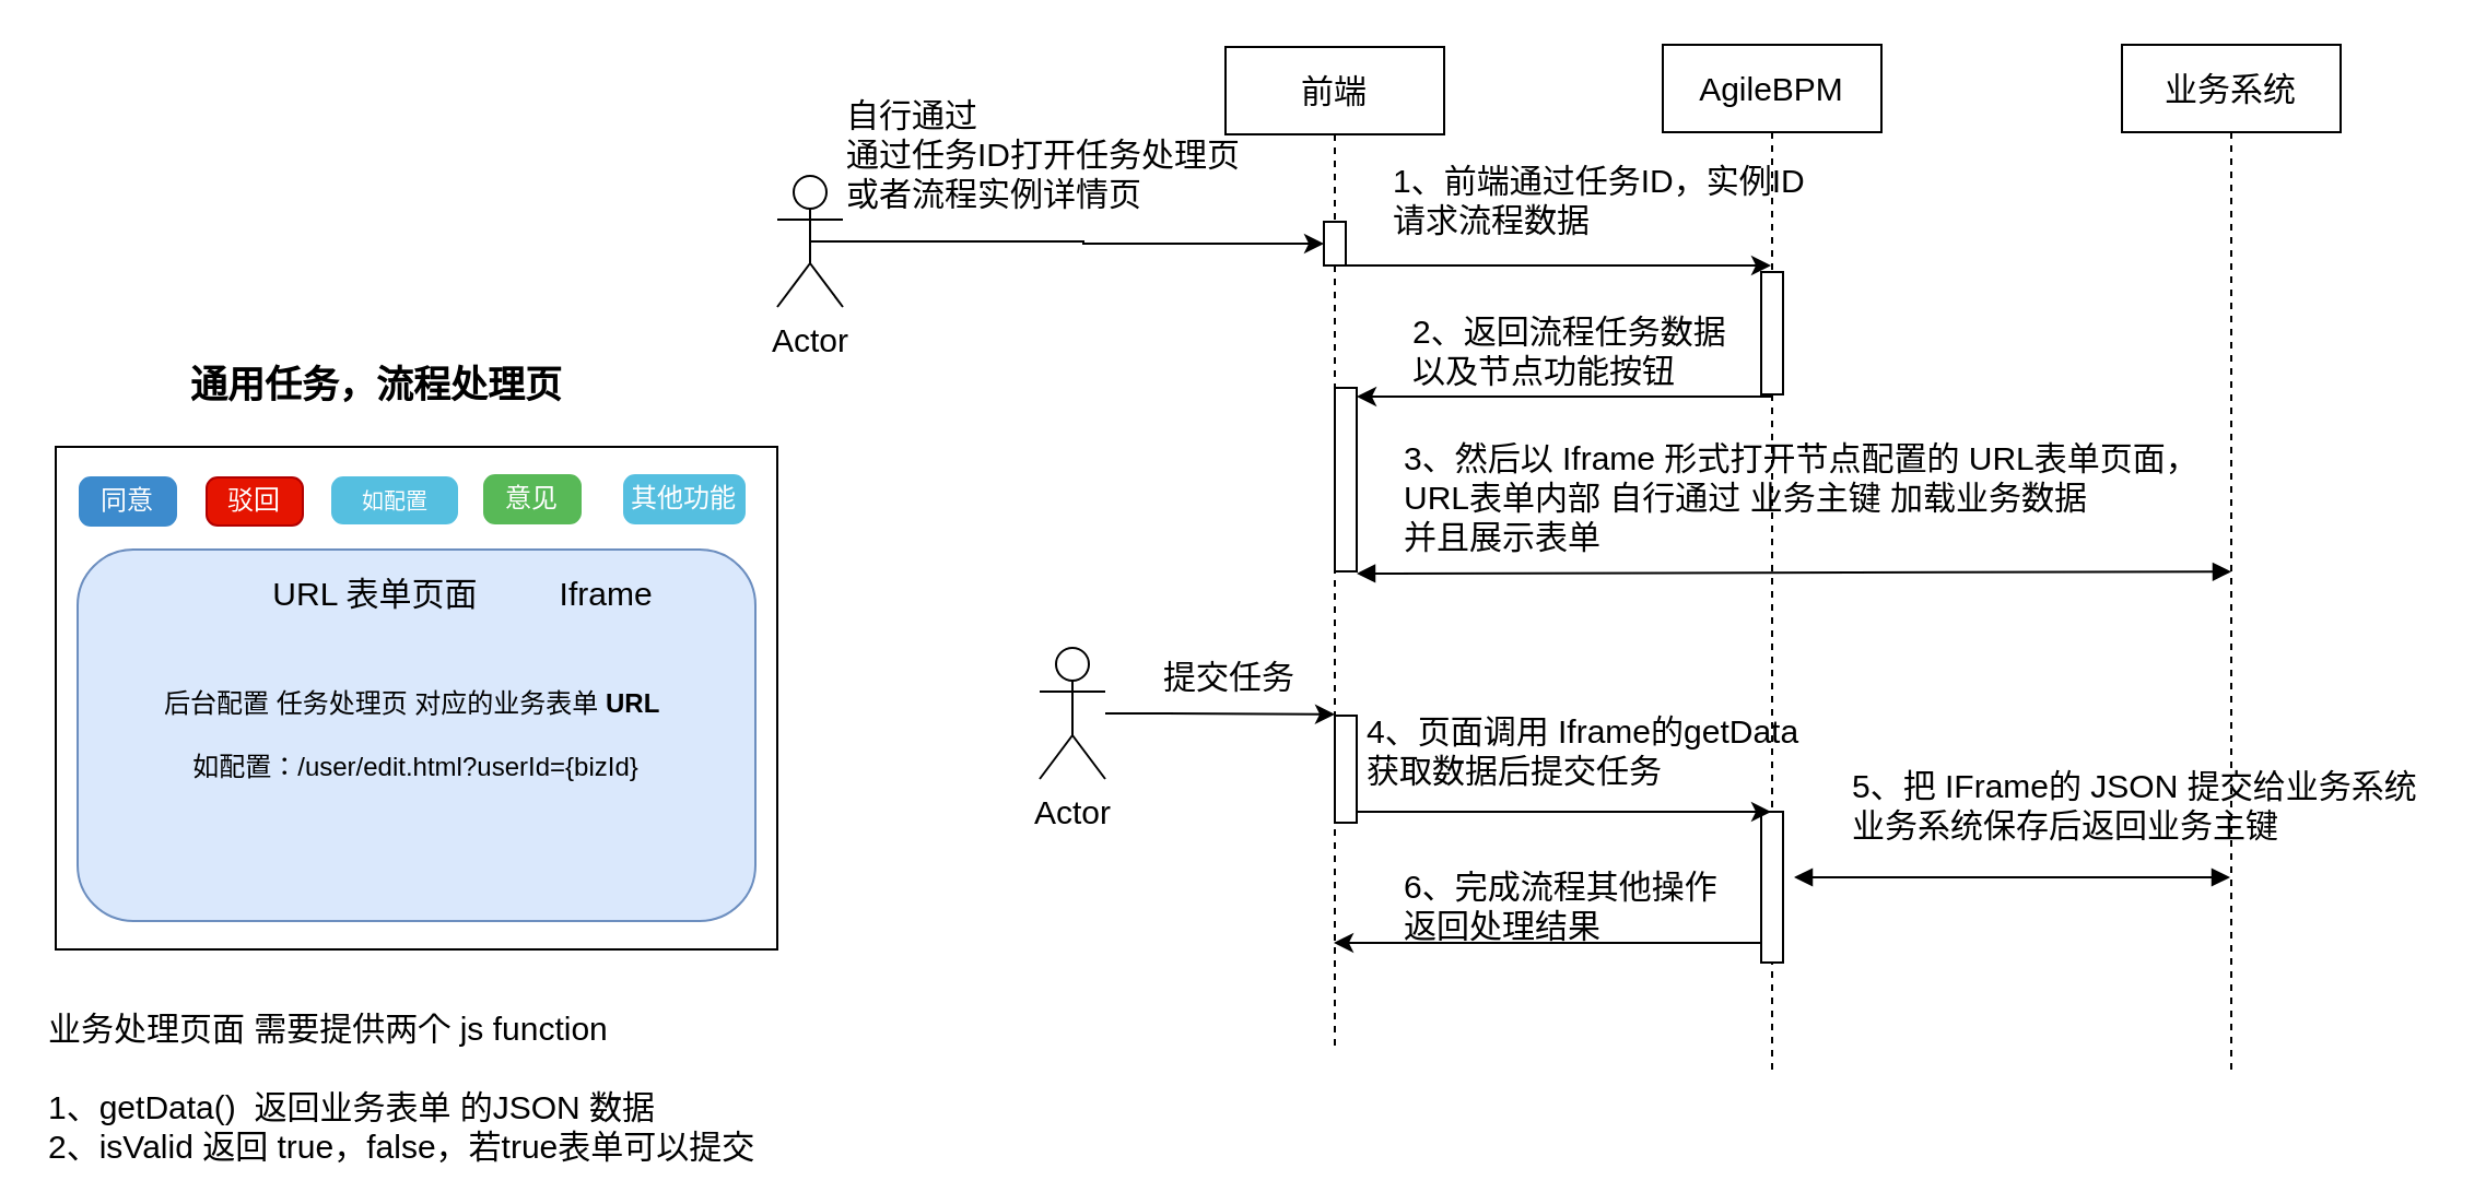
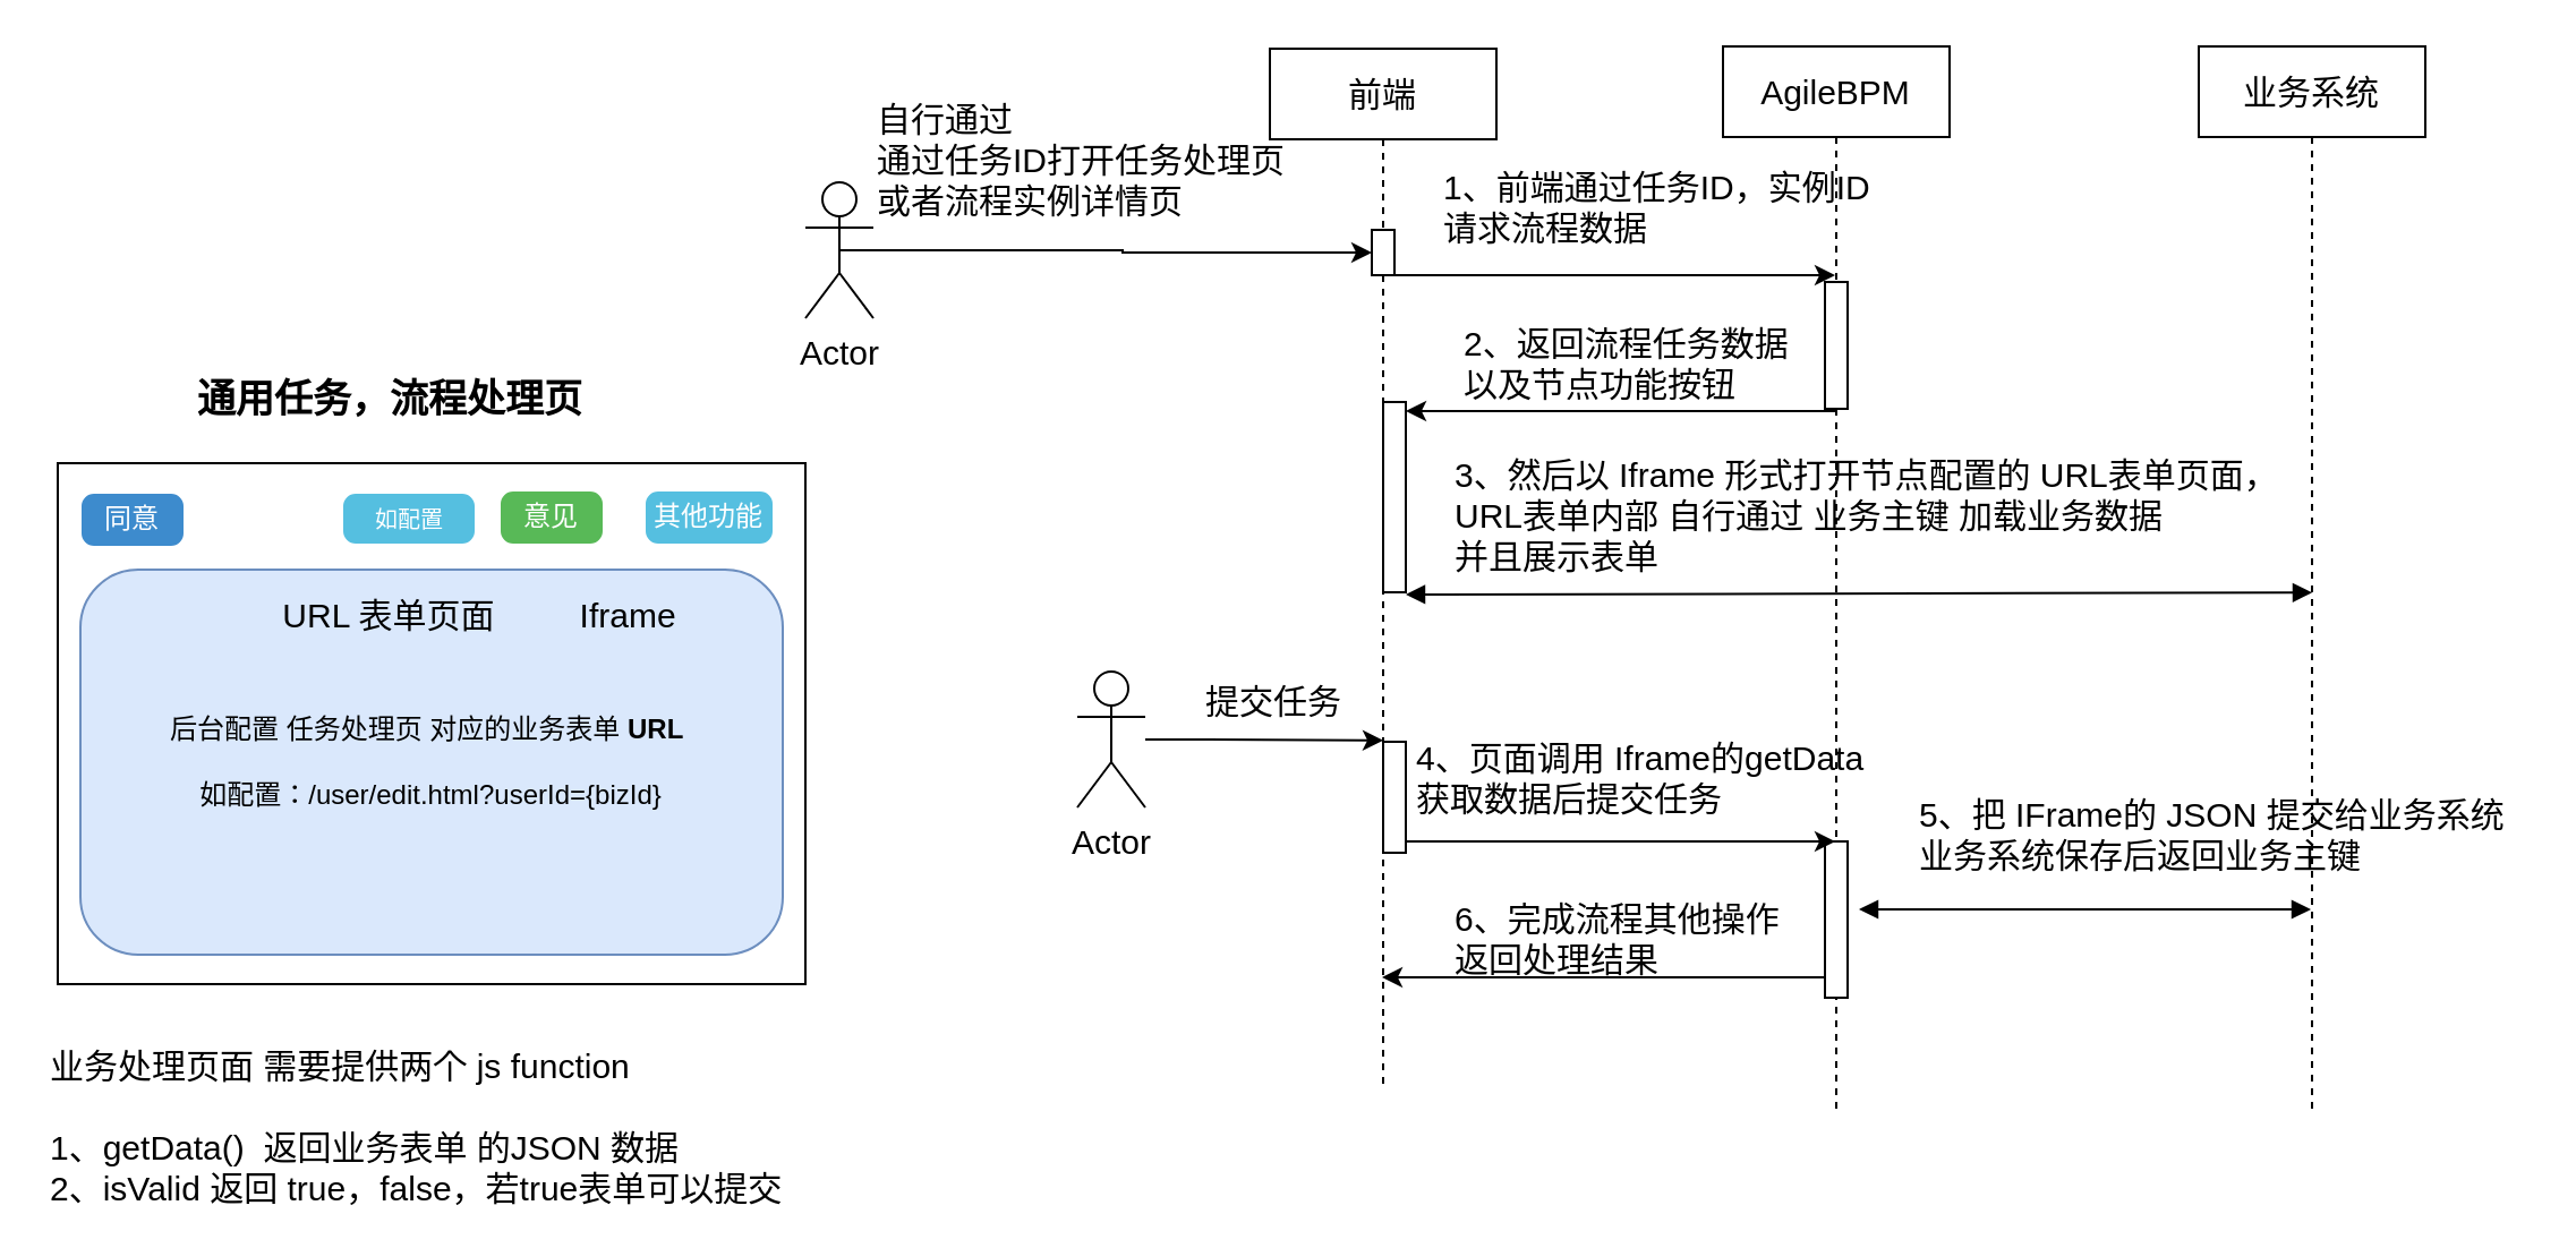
- <mxCell id="8" value="驳回" style="html=1;shadow=0;dashed=0;shape=mxgraph.bootstrap.rrect;rSize=5;fillColor=#e51400;align=center;strokeColor=#B20000;fontColor=#ffffff;fontSize=12;whiteSpace=wrap;" vertex="1" parent="6"><mxGeometry x="58" y="2" width="44" height="22" as="geometry" /></mxCell>
